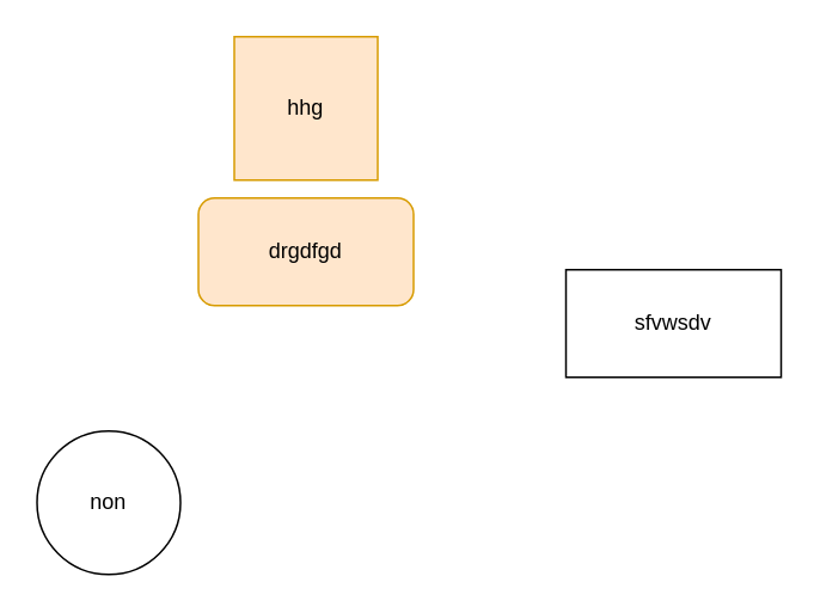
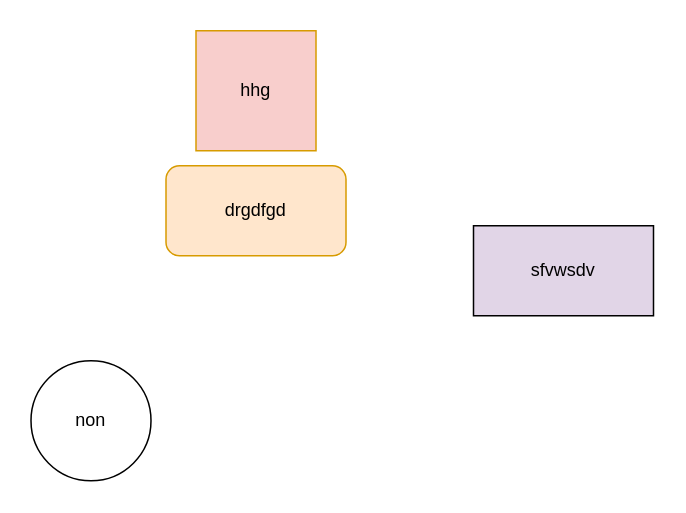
- <mxCell id="3" value="hhg" style="whiteSpace=wrap;html=1;aspect=fixed;fillColor=#ffe6cc;strokeColor=#d79b00;" parent="1" vertex="1"><mxGeometry x="130" y="20" width="80" height="80" as="geometry" /></mxCell>
+ <mxCell id="3" value="hhg" style="whiteSpace=wrap;html=1;aspect=fixed;fillColor=#f8cecc;strokeColor=#d79b00;" parent="1" vertex="1"><mxGeometry x="130" y="20" width="80" height="80" as="geometry" /></mxCell>
- <mxCell id="6" value="sfvwsdv" style="rounded=0;whiteSpace=wrap;html=1;" vertex="1" parent="5"><mxGeometry x="315" y="150" width="120" height="60" as="geometry" /></mxCell>
+ <mxCell id="6" value="sfvwsdv" style="rounded=0;whiteSpace=wrap;html=1;fillColor=#e1d5e7;" vertex="1" parent="5"><mxGeometry x="315" y="150" width="120" height="60" as="geometry" /></mxCell>
